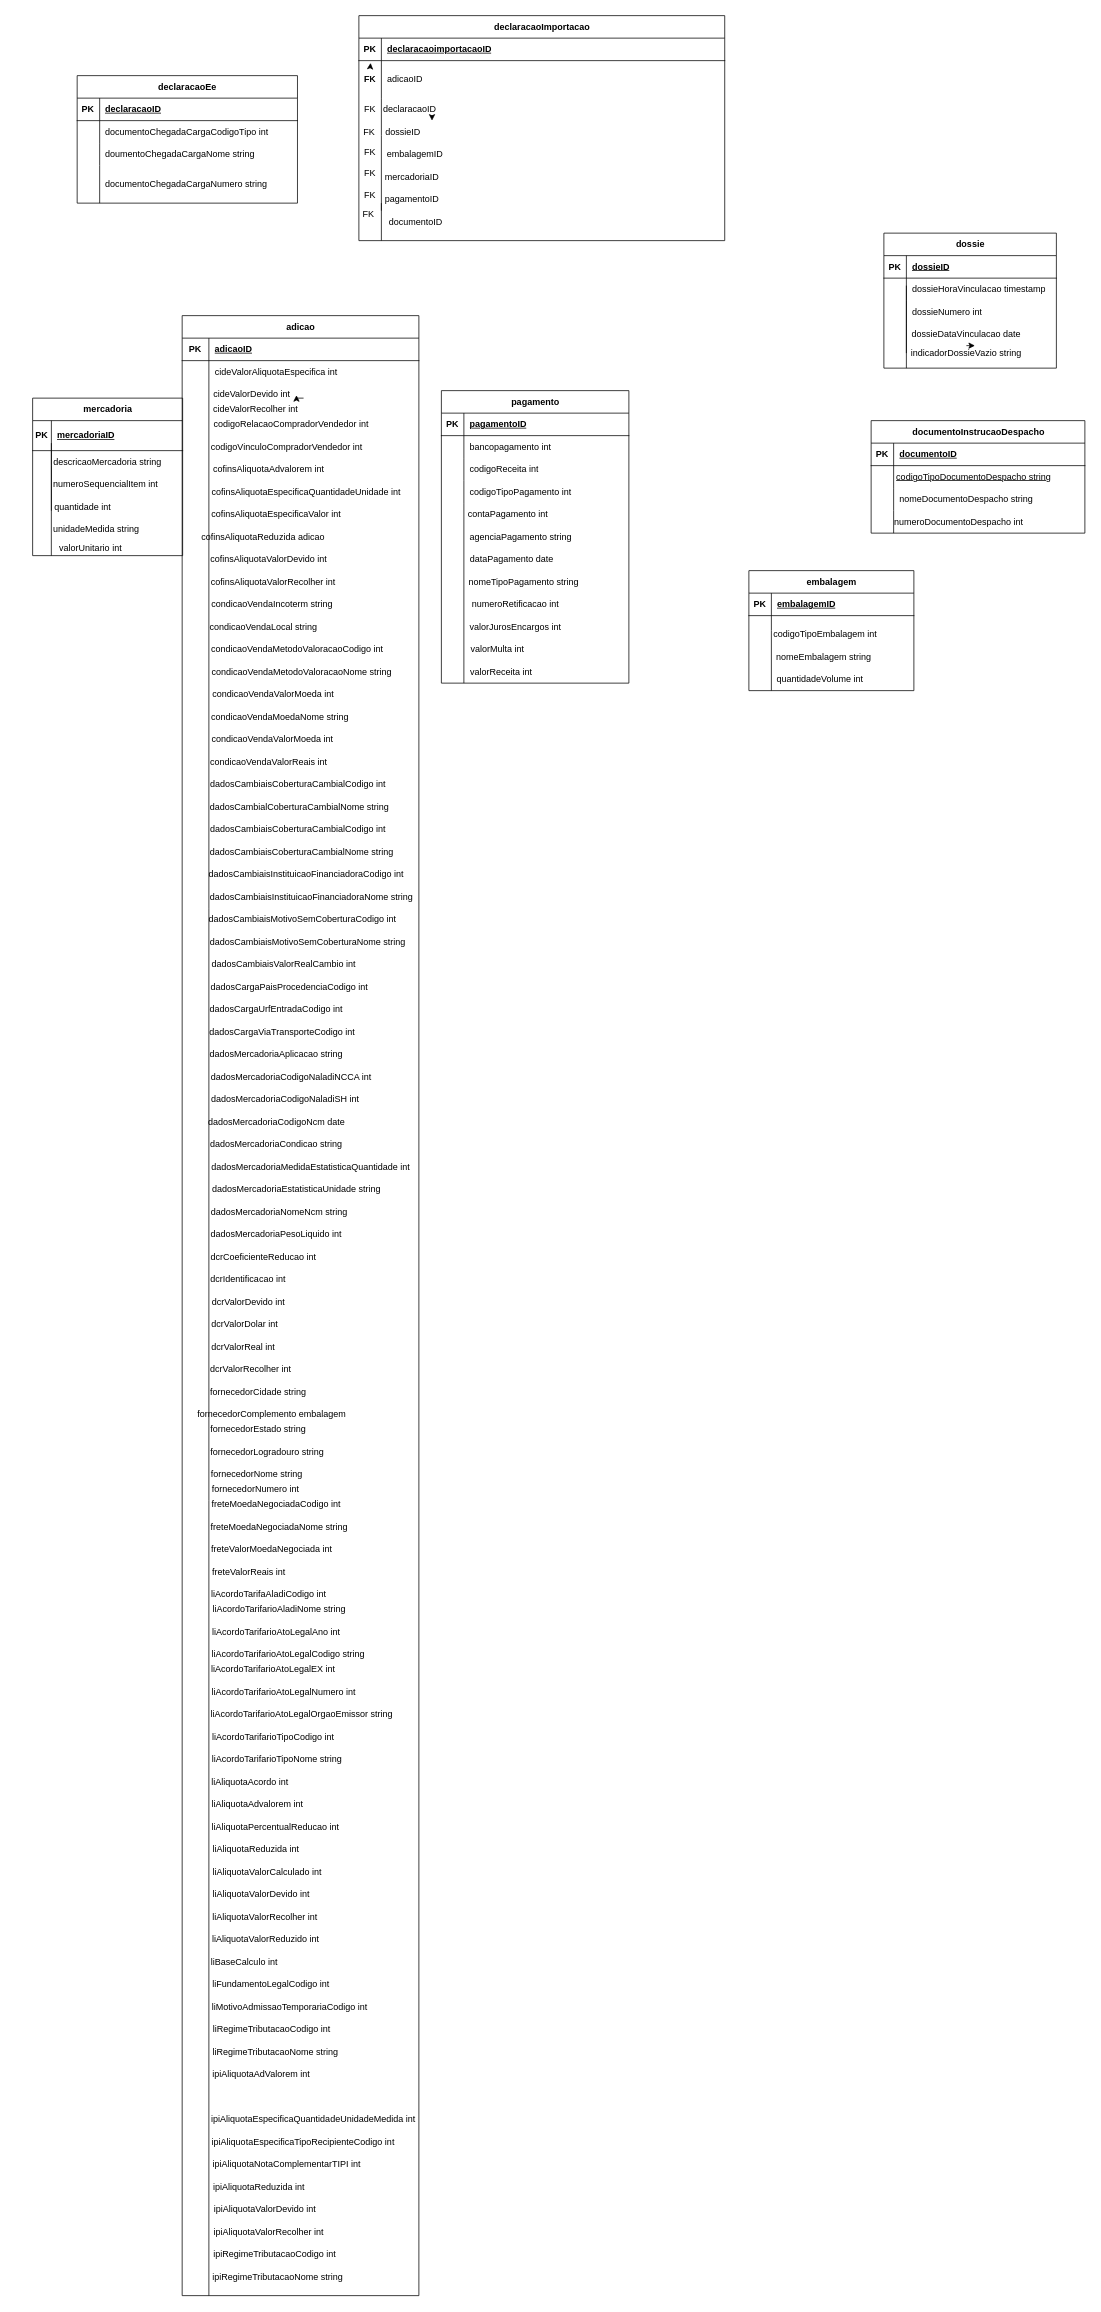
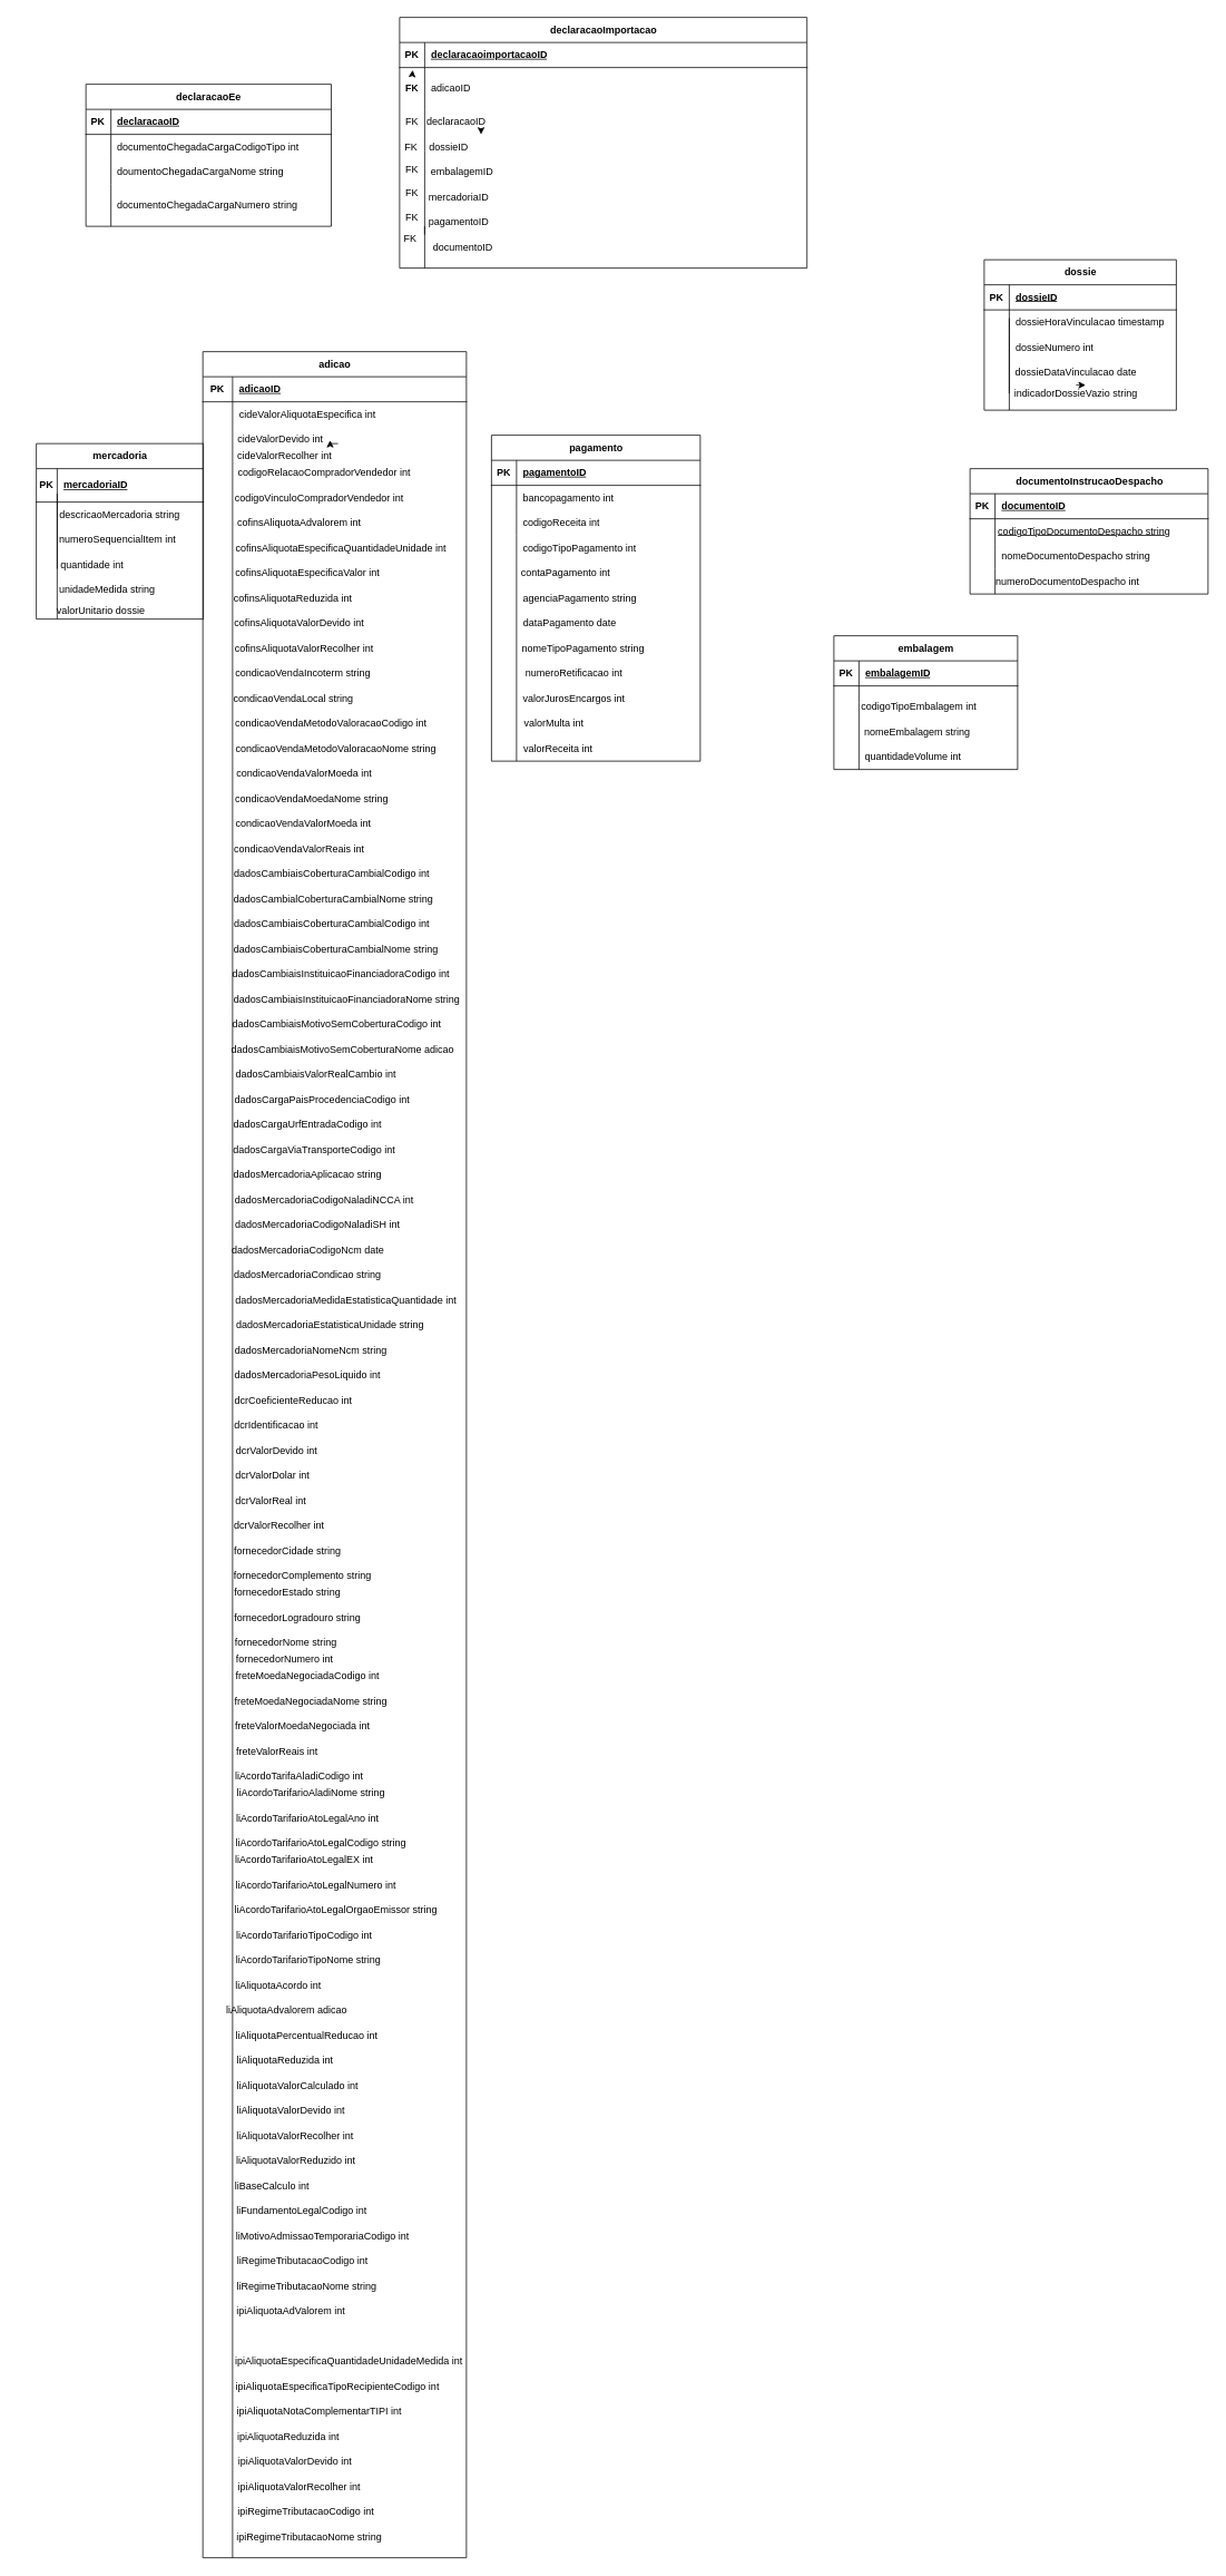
- <mxCell id="90" value="cofinsAliquotaReduzida adicao" style="text;html=1;align=center;verticalAlign=middle;whiteSpace=wrap;rounded=0;" vertex="1" parent="1"><mxGeometry x="218" y="700" width="265" height="30" as="geometry" /></mxCell>
+ <mxCell id="90" value="cofinsAliquotaReduzida int" style="text;html=1;align=center;verticalAlign=middle;whiteSpace=wrap;rounded=0;" vertex="1" parent="1"><mxGeometry x="218" y="700" width="265" height="30" as="geometry" /></mxCell>
- <mxCell id="68" value="valorUnitario int" style="text;html=1;align=center;verticalAlign=middle;whiteSpace=wrap;rounded=0;" vertex="1" parent="1"><mxGeometry x="43" y="720" width="155" height="20" as="geometry" /></mxCell>
+ <mxCell id="68" value="valorUnitario dossie" style="text;html=1;align=center;verticalAlign=middle;whiteSpace=wrap;rounded=0;" vertex="1" parent="1"><mxGeometry x="43" y="720" width="155" height="20" as="geometry" /></mxCell>
- <mxCell id="108" value="dadosCambiaisMotivoSemCoberturaNome string" style="text;html=1;align=center;verticalAlign=middle;whiteSpace=wrap;rounded=0;" vertex="1" parent="1"><mxGeometry x="260.19" y="1240" width="300" height="30" as="geometry" /></mxCell>
+ <mxCell id="108" value="dadosCambiaisMotivoSemCoberturaNome adicao" style="text;html=1;align=center;verticalAlign=middle;whiteSpace=wrap;rounded=0;" vertex="1" parent="1"><mxGeometry x="260.19" y="1240" width="300" height="30" as="geometry" /></mxCell>
- <mxCell id="129" value="fornecedorComplemento embalagem" style="text;html=1;align=center;verticalAlign=middle;whiteSpace=wrap;rounded=0;" vertex="1" parent="1"><mxGeometry x="117.37" y="1870" width="490" height="30" as="geometry" /></mxCell>
+ <mxCell id="129" value="fornecedorComplemento string" style="text;html=1;align=center;verticalAlign=middle;whiteSpace=wrap;rounded=0;" vertex="1" parent="1"><mxGeometry x="117.37" y="1870" width="490" height="30" as="geometry" /></mxCell>
- <mxCell id="148" value="liAliquotaAdvalorem int" style="text;html=1;align=center;verticalAlign=middle;whiteSpace=wrap;rounded=0;" vertex="1" parent="1"><mxGeometry x="183" y="2390" width="320" height="30" as="geometry" /></mxCell>
+ <mxCell id="148" value="liAliquotaAdvalorem adicao" style="text;html=1;align=center;verticalAlign=middle;whiteSpace=wrap;rounded=0;" vertex="1" parent="1"><mxGeometry x="183" y="2390" width="320" height="30" as="geometry" /></mxCell>
